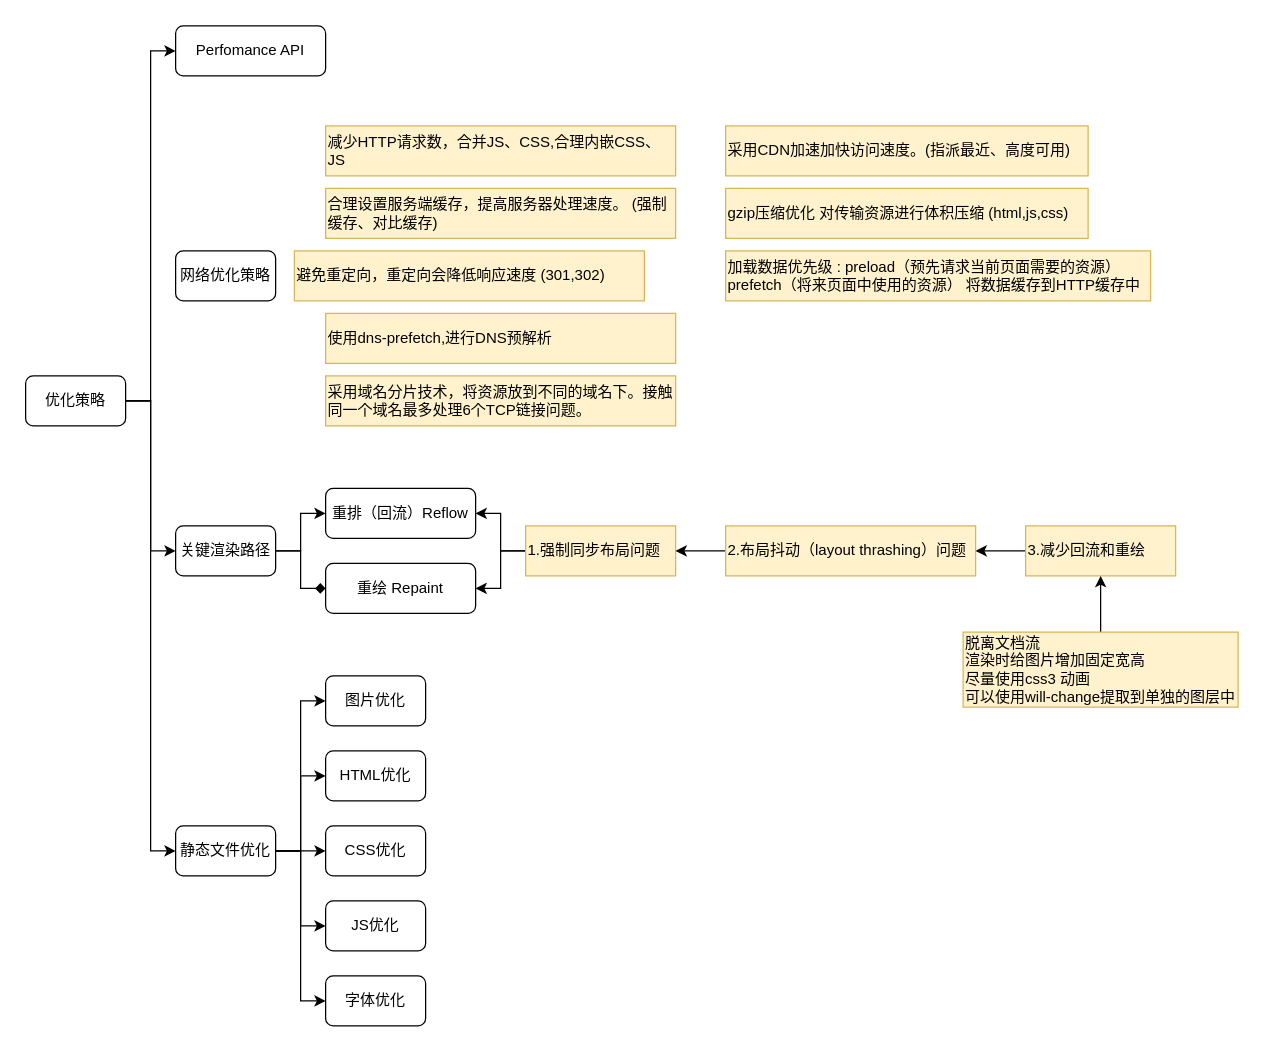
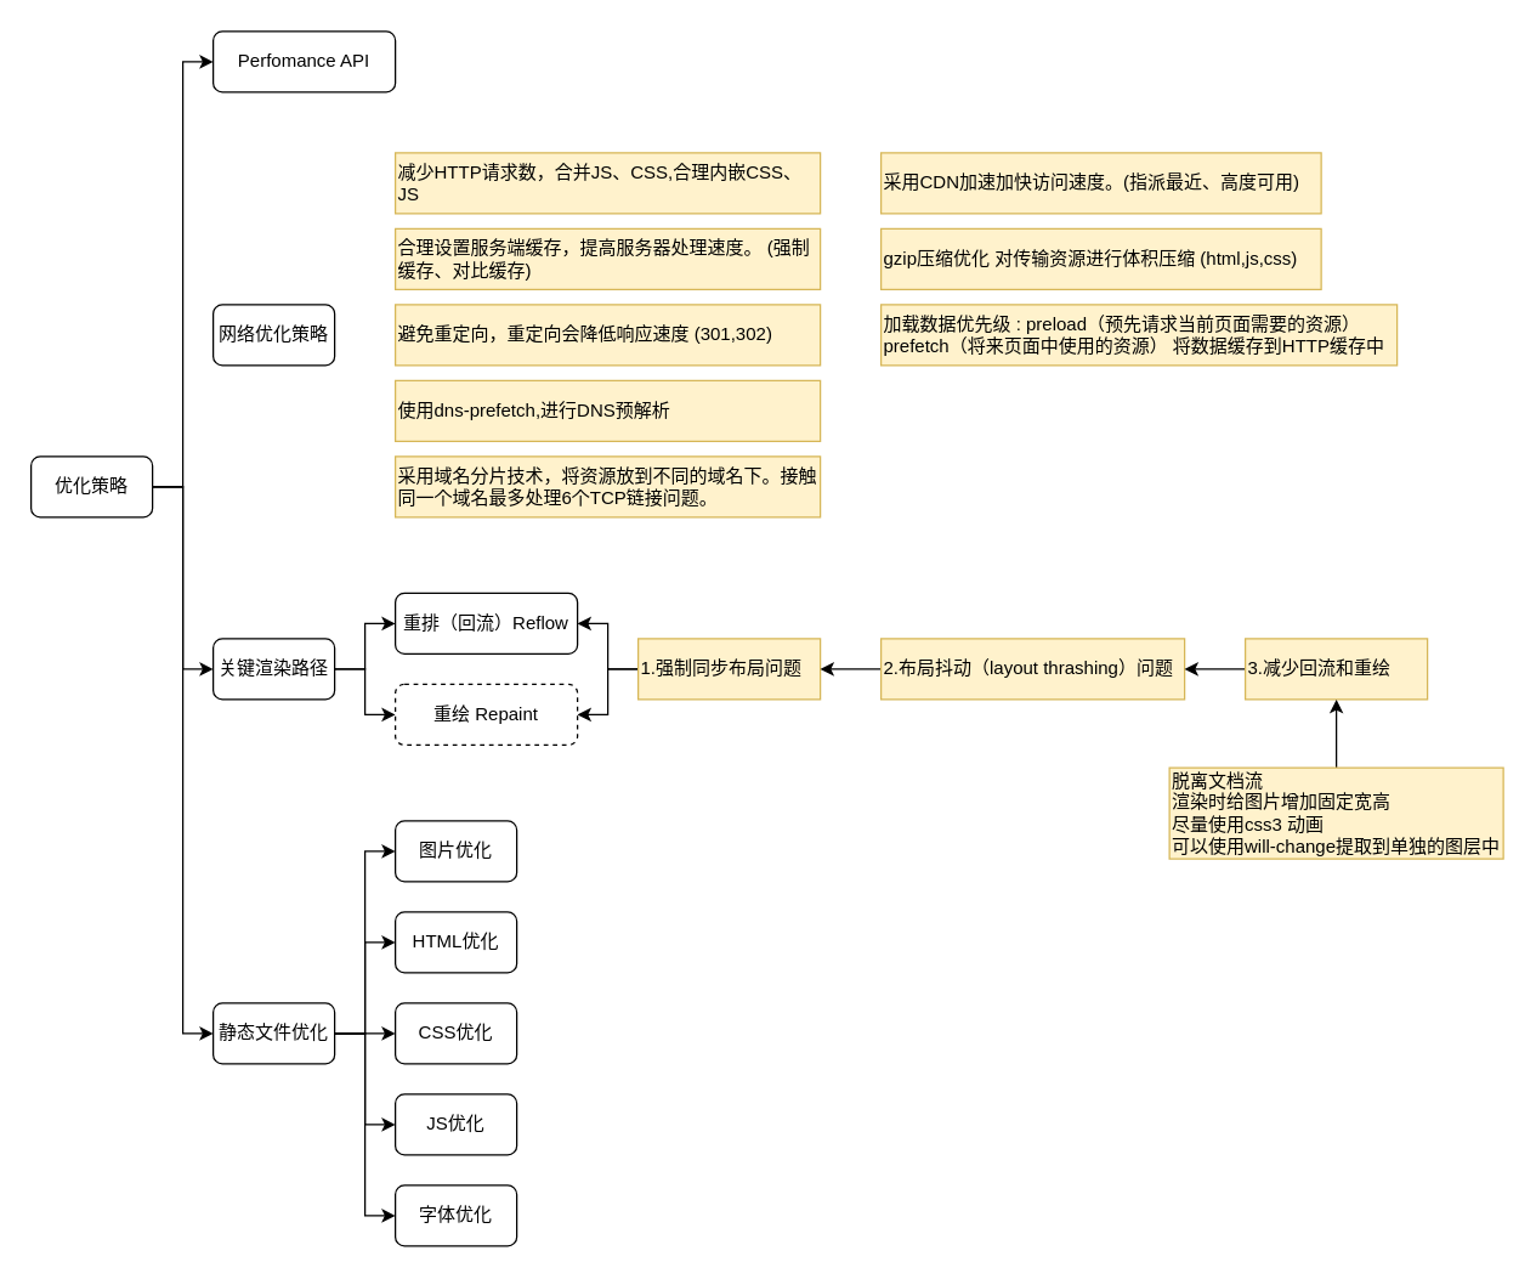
- <mxCell id="24" value="避免重定向，重定向会降低响应速度 (301,302)" style="text;html=1;align=left;verticalAlign=middle;whiteSpace=wrap;rounded=0;fillColor=#fff2cc;strokeColor=#d6b656;" vertex="1" parent="1"><mxGeometry x="235" y="200" width="280" height="40" as="geometry" /></mxCell>
+ <mxCell id="24" value="避免重定向，重定向会降低响应速度 (301,302)" style="text;html=1;align=left;verticalAlign=middle;whiteSpace=wrap;rounded=0;fillColor=#fff2cc;strokeColor=#d6b656;" vertex="1" parent="1"><mxGeometry x="260" y="200" width="280" height="40" as="geometry" /></mxCell>
- <mxCell id="9" style="edgeStyle=orthogonalEdgeStyle;rounded=0;orthogonalLoop=1;jettySize=auto;html=1;exitX=1;exitY=0.5;exitDx=0;exitDy=0;entryX=0;entryY=0.5;entryDx=0;entryDy=0;endArrow=diamond;" edge="1" parent="1" source="10" target="31"><mxGeometry relative="1" as="geometry" /></mxCell>
+ <mxCell id="9" style="edgeStyle=orthogonalEdgeStyle;rounded=0;orthogonalLoop=1;jettySize=auto;html=1;exitX=1;exitY=0.5;exitDx=0;exitDy=0;entryX=0;entryY=0.5;entryDx=0;entryDy=0;" edge="1" parent="1" source="10" target="31"><mxGeometry relative="1" as="geometry" /></mxCell>
- <mxCell id="31" value="重绘 Repaint" style="rounded=1;whiteSpace=wrap;html=1;" vertex="1" parent="1"><mxGeometry x="260" y="450" width="120" height="40" as="geometry" /></mxCell>
+ <mxCell id="31" value="重绘 Repaint" style="rounded=1;whiteSpace=wrap;html=1;dashed=1;" vertex="1" parent="1"><mxGeometry x="260" y="450" width="120" height="40" as="geometry" /></mxCell>
